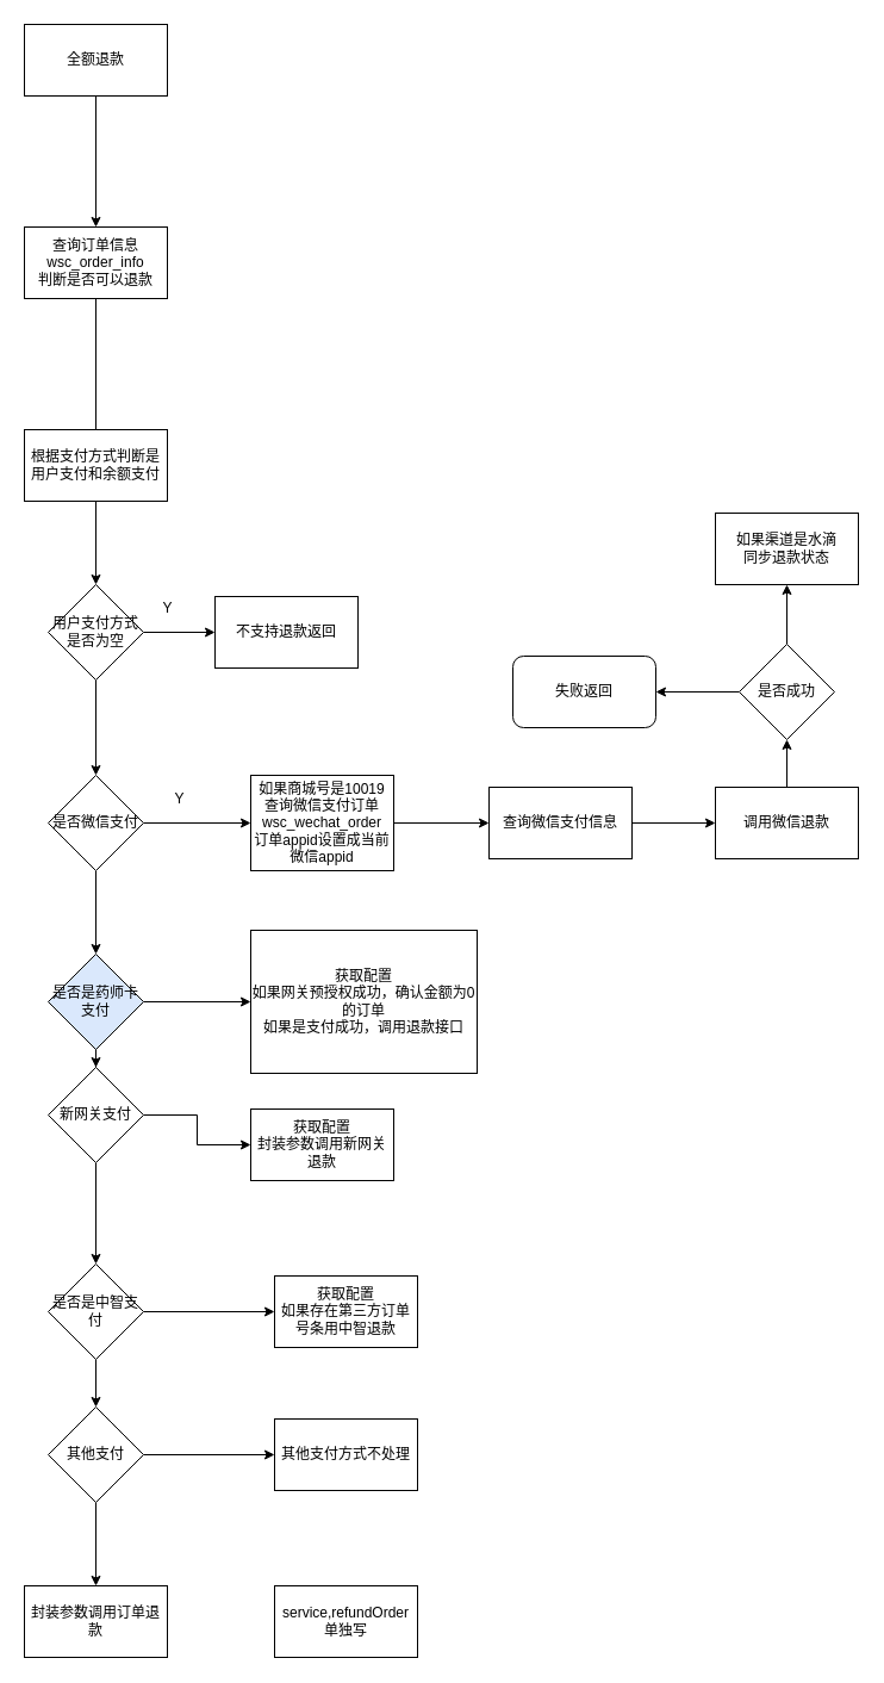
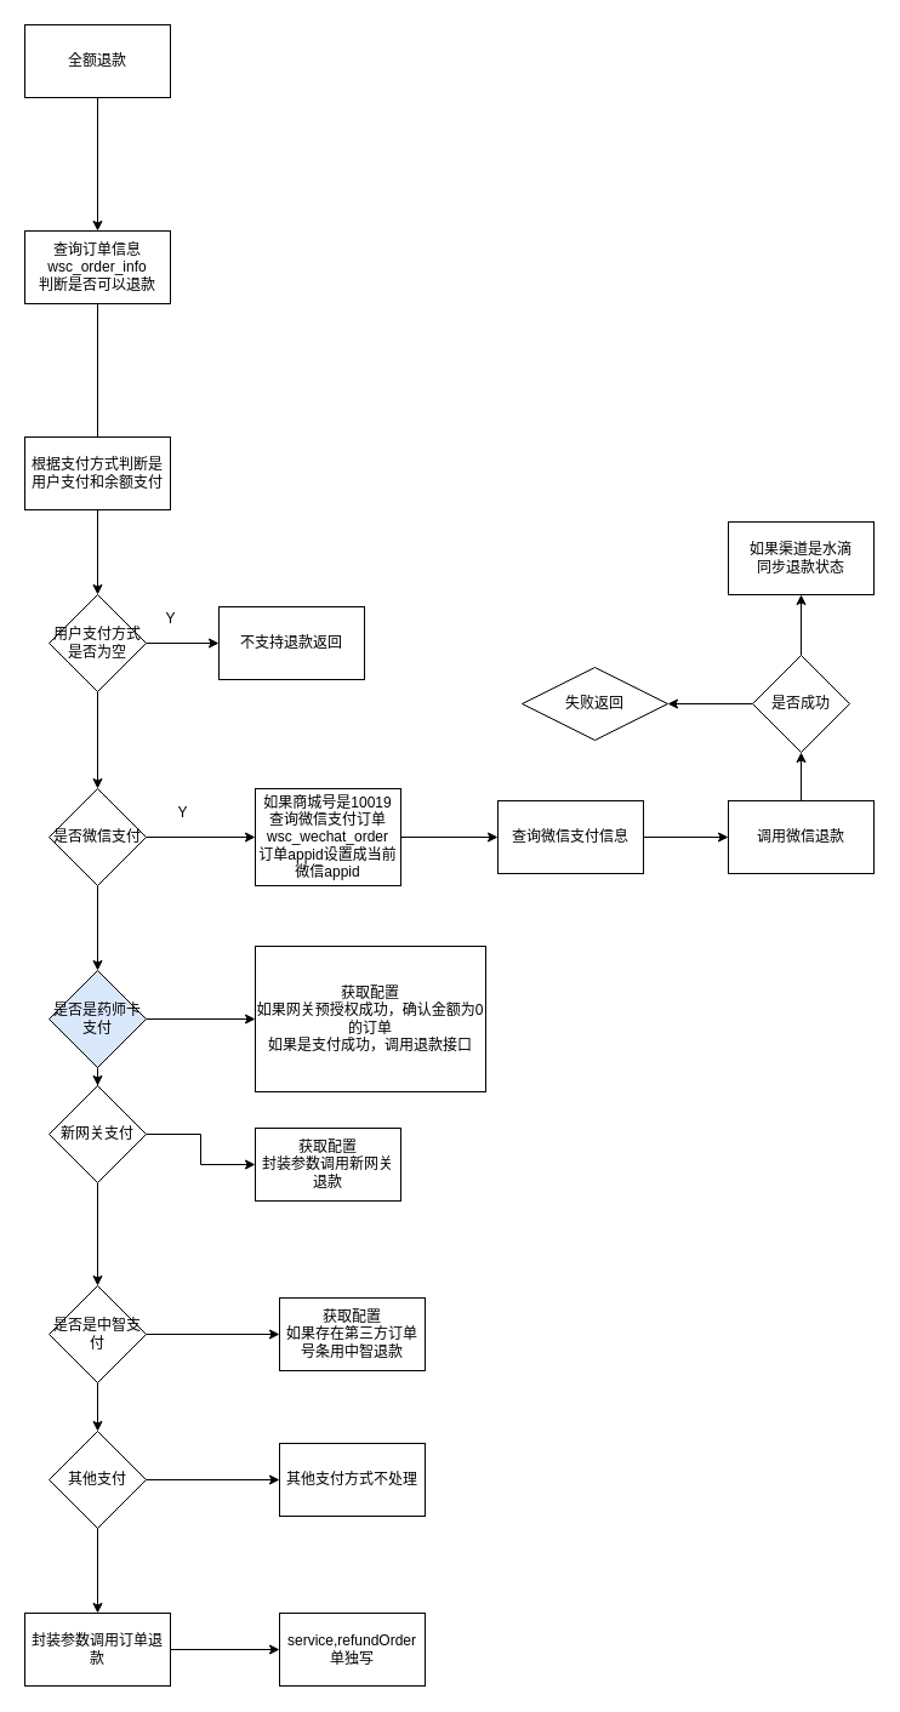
- <mxCell id="26" value="失败返回" style="rounded=1;whiteSpace=wrap;html=1;" vertex="1" parent="1"><mxGeometry x="430" y="550" width="120" height="60" as="geometry" /></mxCell>
+ <mxCell id="26" value="失败返回" style="rhombus;whiteSpace=wrap;html=1;" vertex="1" parent="1"><mxGeometry x="430" y="550" width="120" height="60" as="geometry" /></mxCell>
+ <mxCell id="44" style="edgeStyle=orthogonalEdgeStyle;rounded=0;orthogonalLoop=1;jettySize=auto;html=1;entryX=0;entryY=0.5;entryDx=0;entryDy=0;" edge="1" parent="1" source="45" target="46"><mxGeometry relative="1" as="geometry" /></mxCell>
